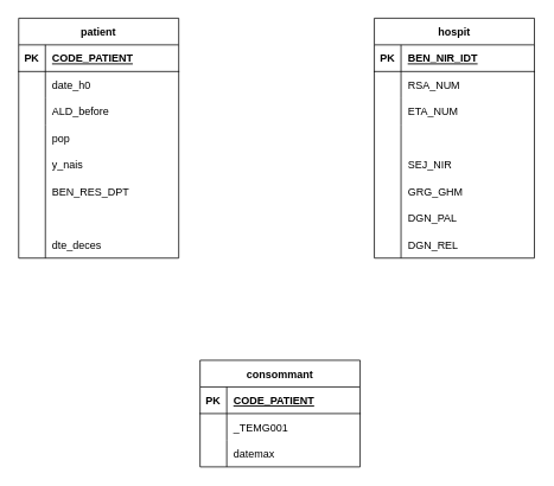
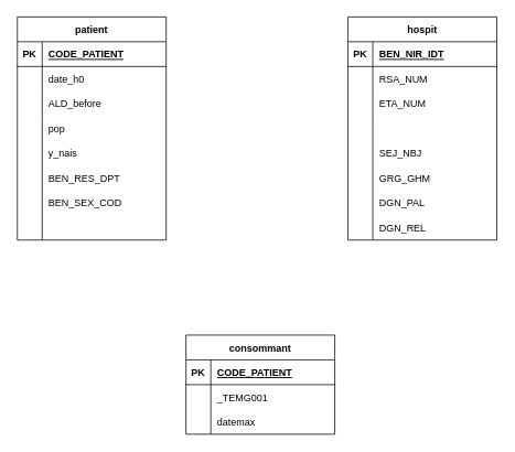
- <mxCell id="47" value="SEJ_NIR" style="shape=partialRectangle;connectable=0;fillColor=none;top=0;left=0;bottom=0;right=0;align=left;spacingLeft=6;overflow=hidden;" parent="46" vertex="1"><mxGeometry y="30" width="150" height="30" as="geometry"><mxRectangle width="150" height="30" as="alternateBounds" /></mxGeometry></mxCell>
+ <mxCell id="47" value="SEJ_NBJ" style="shape=partialRectangle;connectable=0;fillColor=none;top=0;left=0;bottom=0;right=0;align=left;spacingLeft=6;overflow=hidden;" parent="46" vertex="1"><mxGeometry y="30" width="150" height="30" as="geometry"><mxRectangle width="150" height="30" as="alternateBounds" /></mxGeometry></mxCell>
+ <mxCell id="30" value="BEN_SEX_COD" style="shape=partialRectangle;connectable=0;fillColor=none;top=0;left=0;bottom=0;right=0;align=left;spacingLeft=6;overflow=hidden;" parent="26" vertex="1"><mxGeometry y="90" width="150" height="30" as="geometry"><mxRectangle width="150" height="30" as="alternateBounds" /></mxGeometry></mxCell>
- <mxCell id="31" value="dte_deces" style="shape=partialRectangle;connectable=0;fillColor=none;top=0;left=0;bottom=0;right=0;align=left;spacingLeft=6;overflow=hidden;" parent="26" vertex="1"><mxGeometry y="120" width="150" height="30" as="geometry"><mxRectangle width="150" height="30" as="alternateBounds" /></mxGeometry></mxCell>
